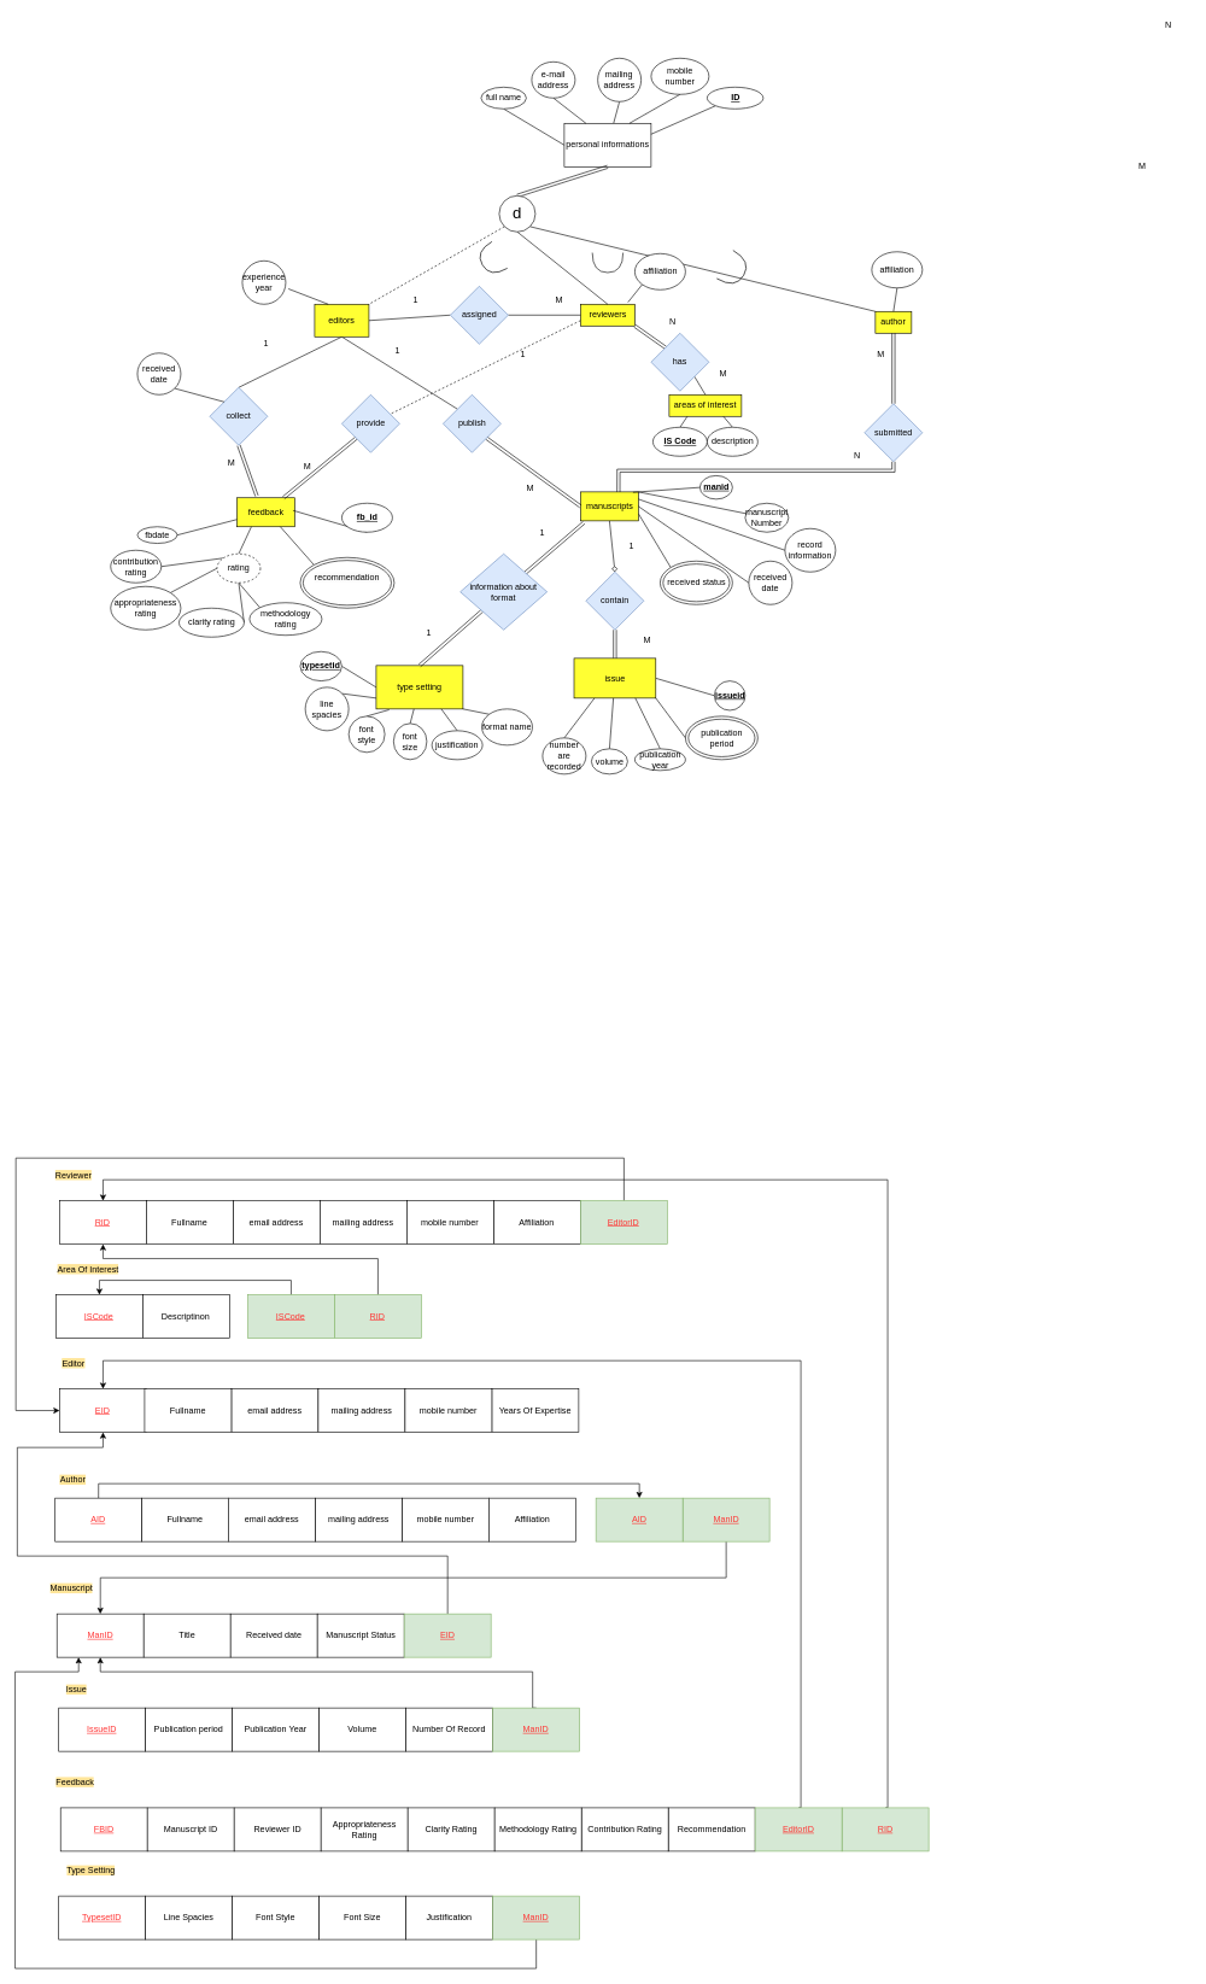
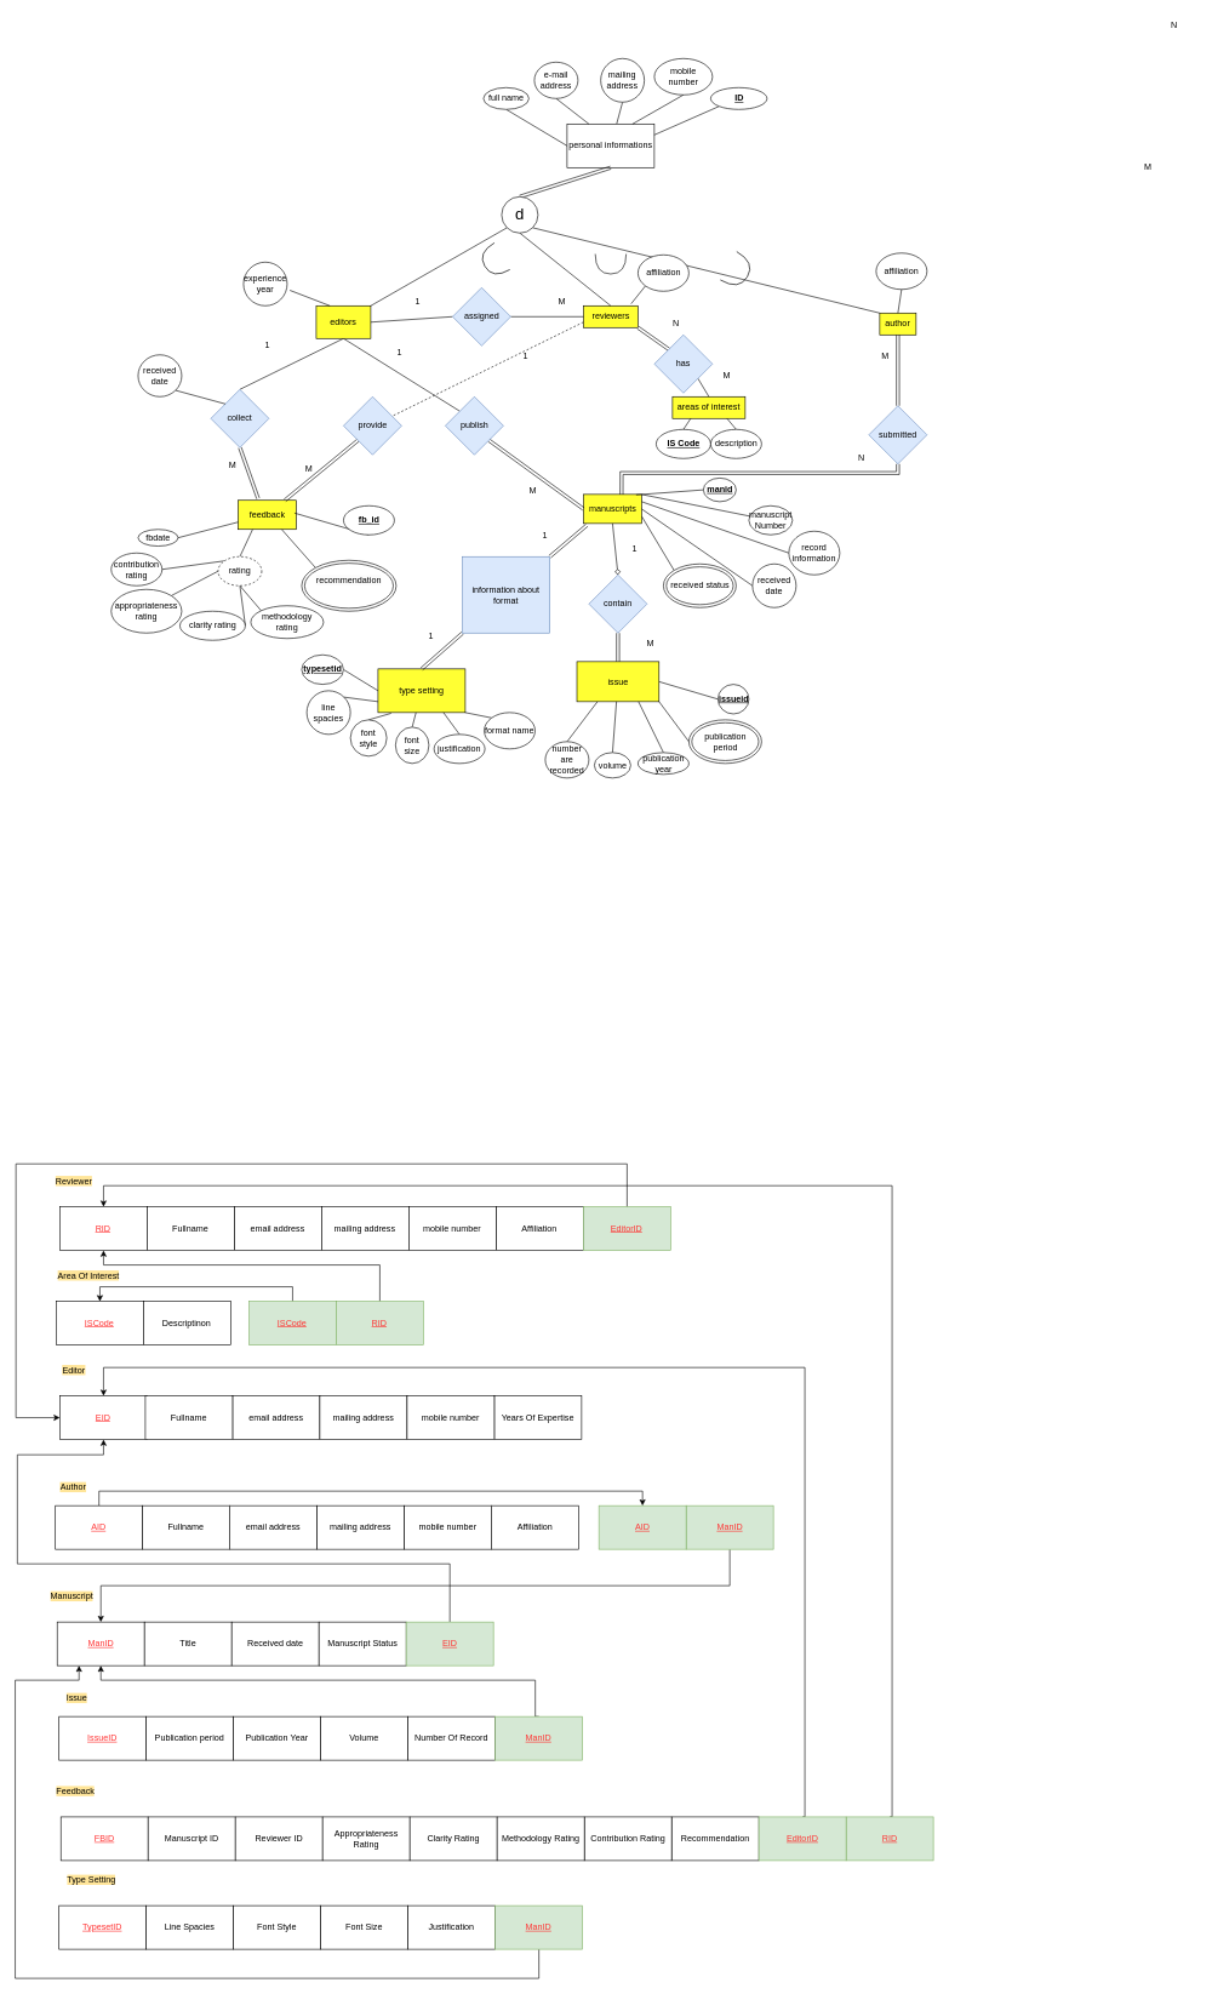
- <mxCell id="101" style="rounded=0;orthogonalLoop=1;jettySize=auto;html=1;exitX=0;exitY=1;exitDx=0;exitDy=0;entryX=1;entryY=0;entryDx=0;entryDy=0;endArrow=none;endFill=0;dashed=1;" parent="1" source="103" target="5" edge="1"><mxGeometry relative="1" as="geometry" /></mxCell>
+ <mxCell id="101" style="rounded=0;orthogonalLoop=1;jettySize=auto;html=1;exitX=0;exitY=1;exitDx=0;exitDy=0;entryX=1;entryY=0;entryDx=0;entryDy=0;endArrow=none;endFill=0;" parent="1" source="103" target="5" edge="1"><mxGeometry relative="1" as="geometry" /></mxCell>
- <mxCell id="72" value="information about format" style="rhombus;whiteSpace=wrap;html=1;fillColor=#dae8fc;strokeColor=#6c8ebf;" parent="1" vertex="1"><mxGeometry x="635.25" y="765" width="120" height="105" as="geometry" /></mxCell>
+ <mxCell id="72" value="information about format" style="whiteSpace=wrap;html=1;fillColor=#dae8fc;strokeColor=#6c8ebf;rounded=0;" parent="1" vertex="1"><mxGeometry x="635.25" y="765" width="120" height="105" as="geometry" /></mxCell>
